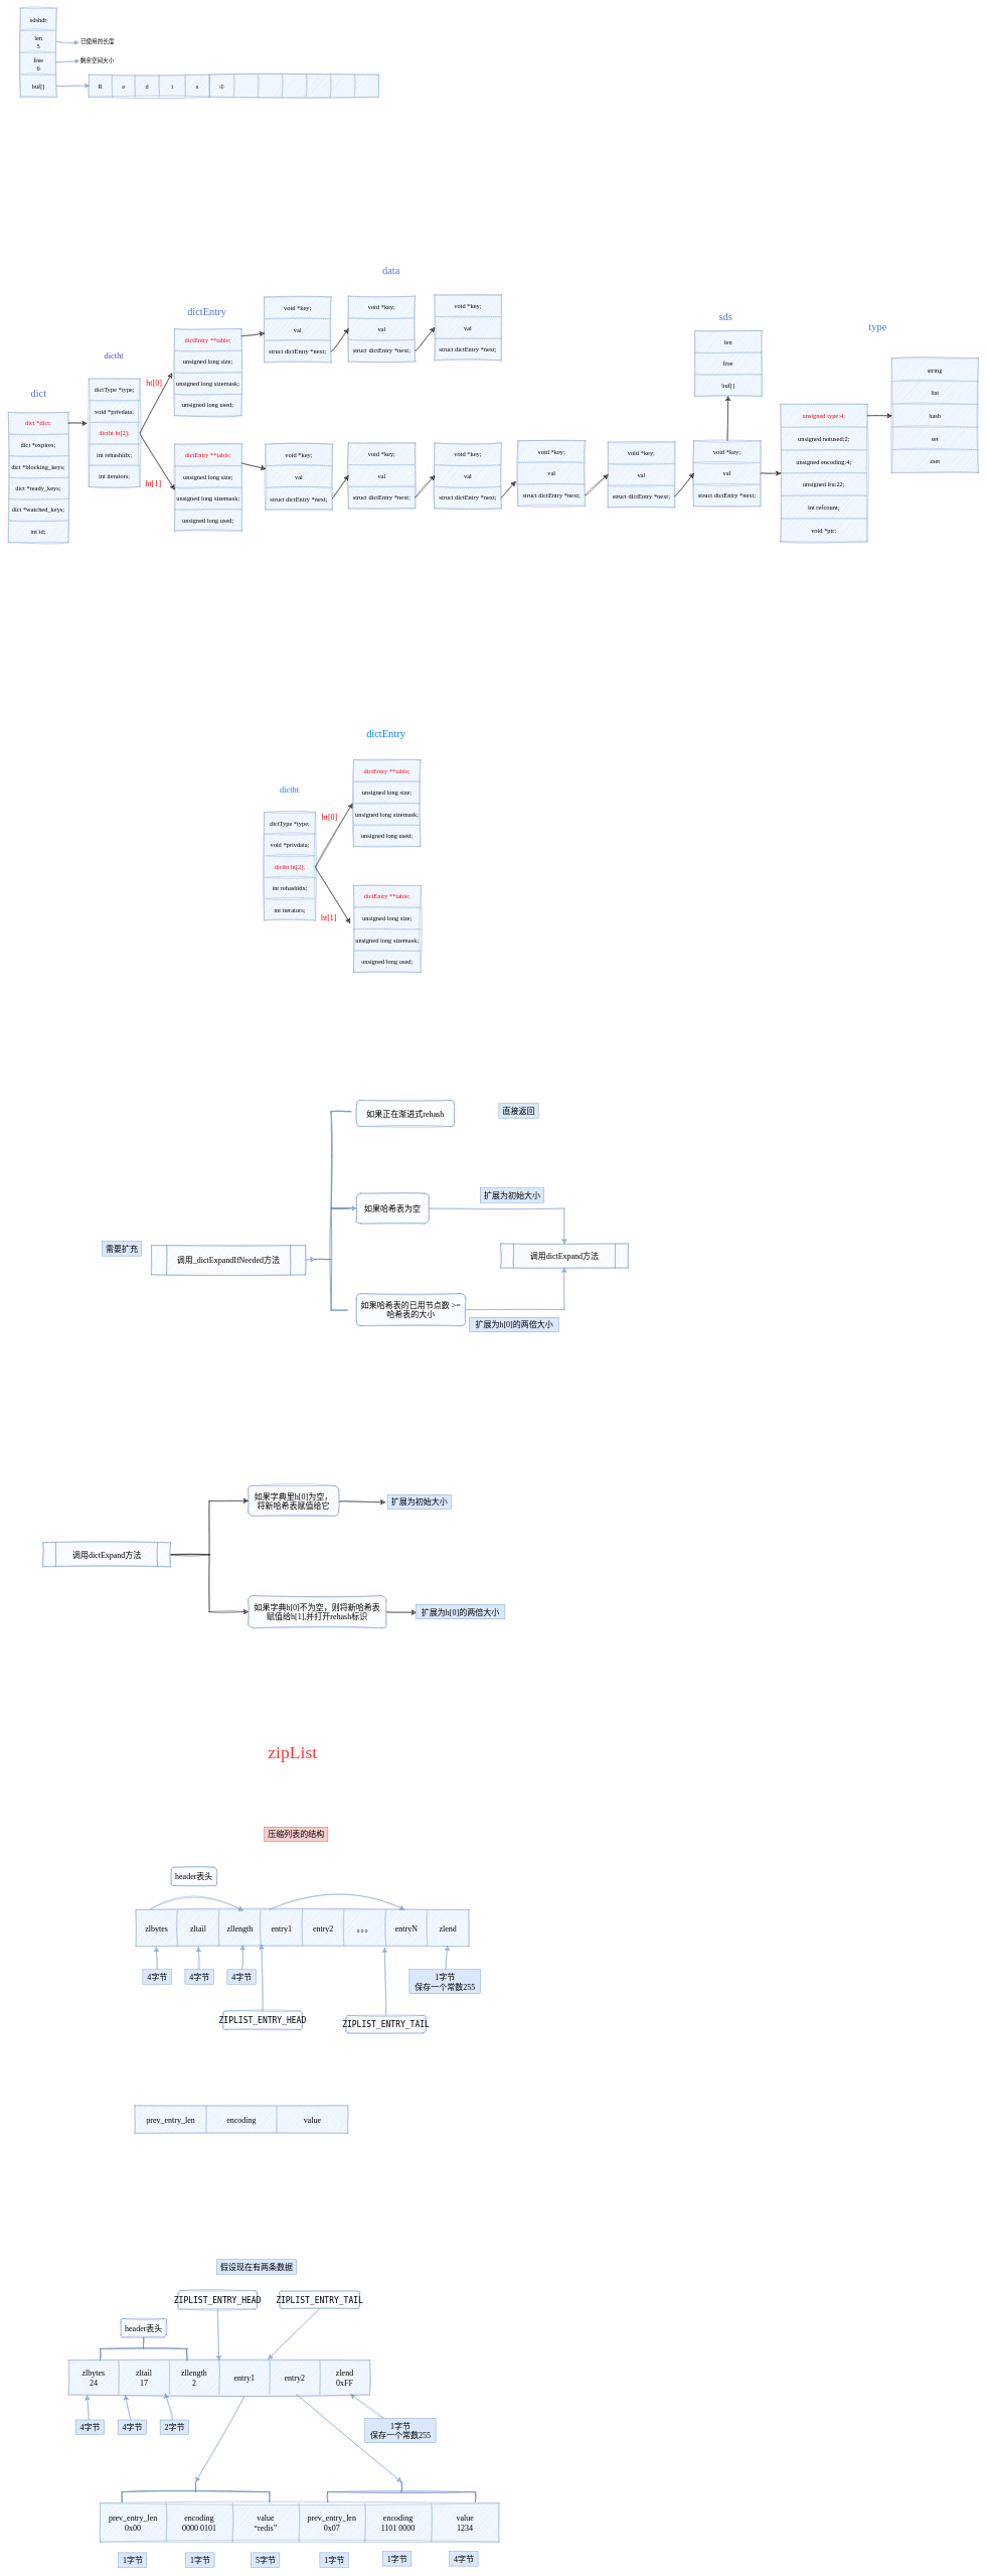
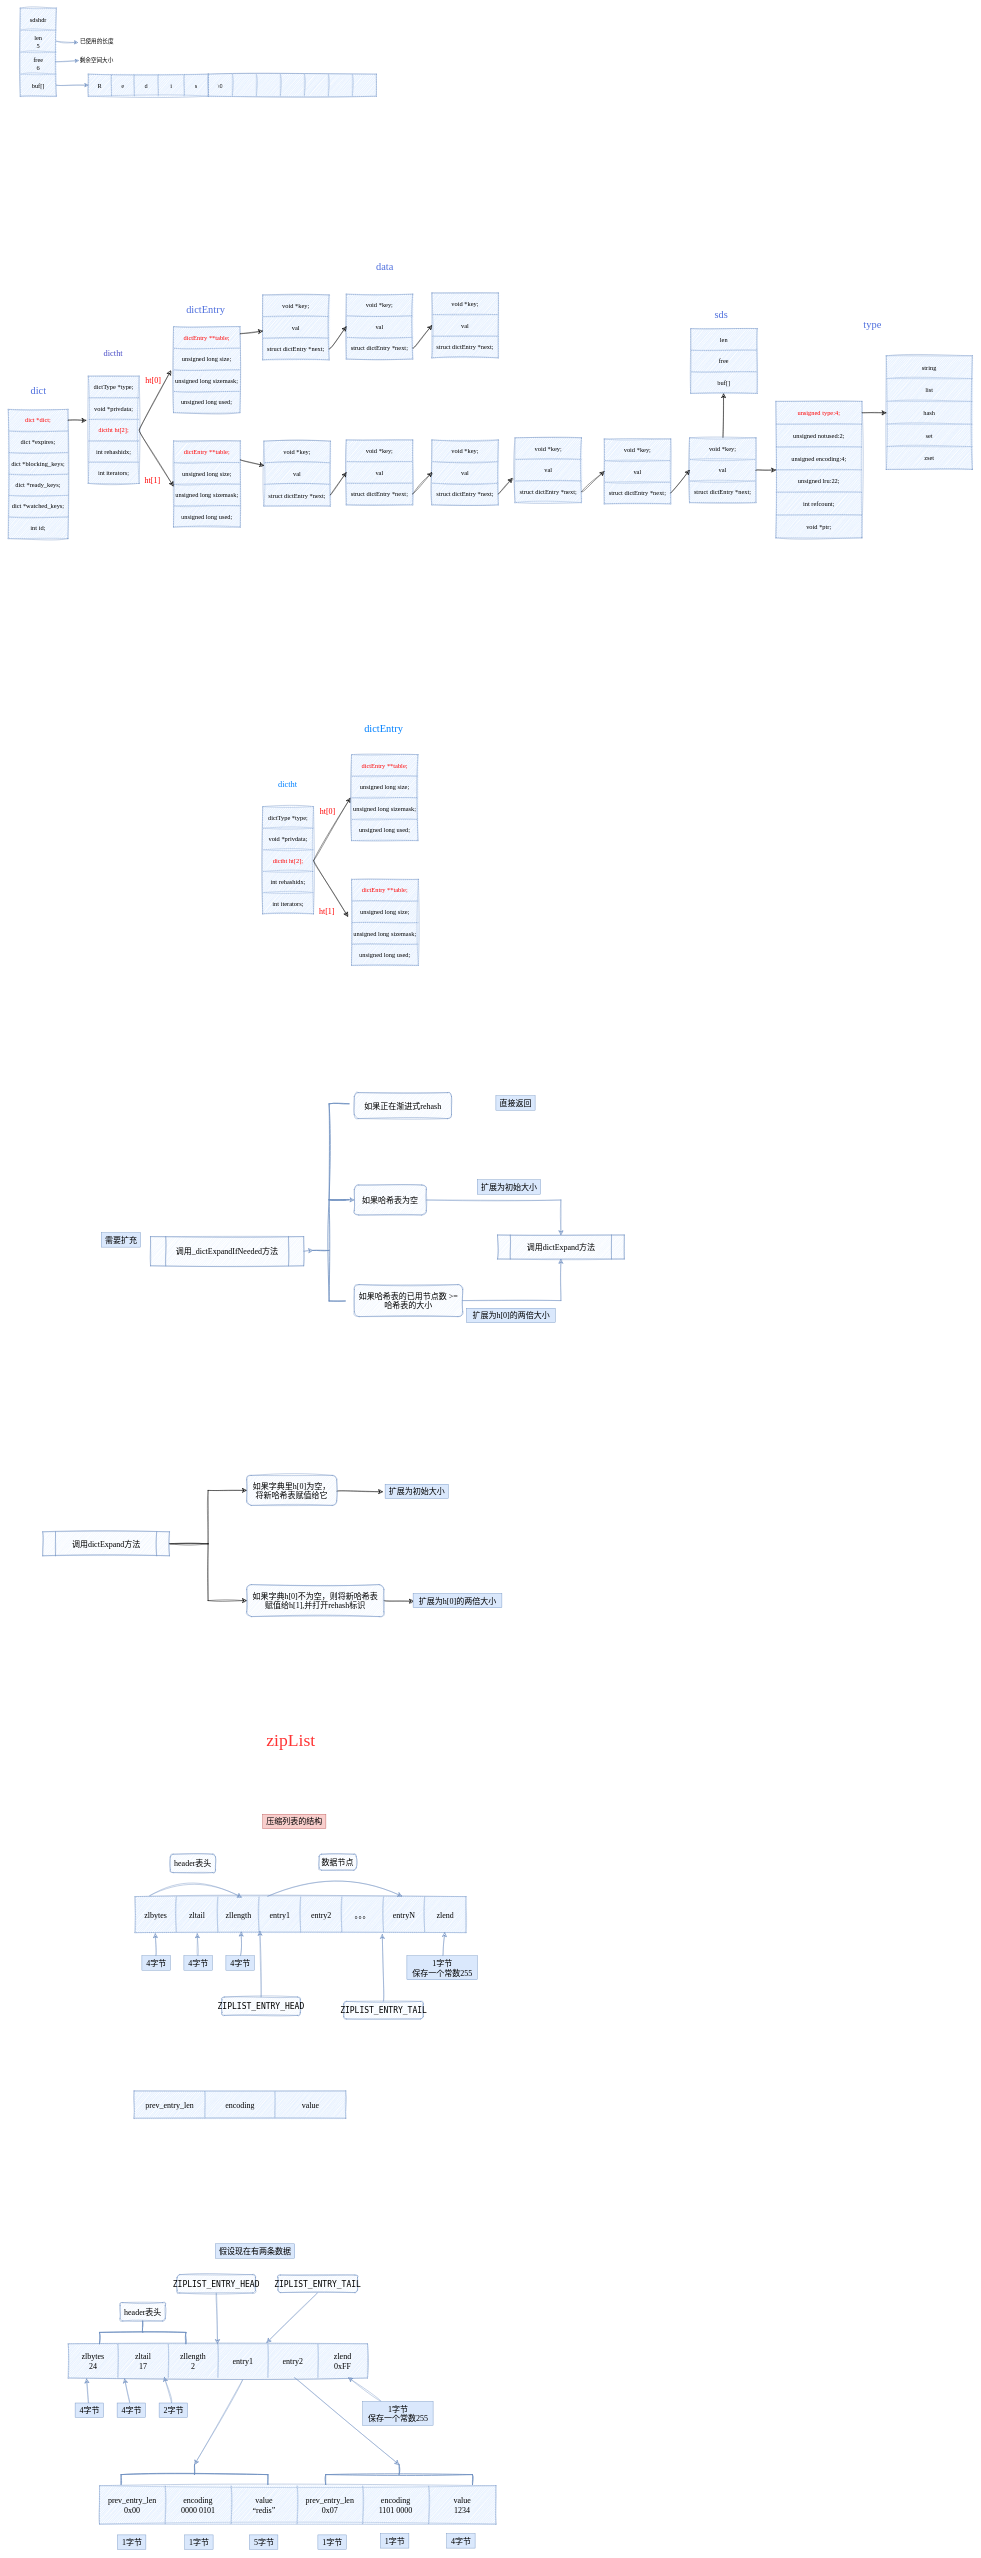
- <mxCell id="180" value="data" style="text;html=1;align=center;verticalAlign=middle;resizable=0;points=[];autosize=1;strokeColor=none;fillColor=none;fontSize=26;fontFamily=Architects Daughter;fontColor=#4f6fdd;" parent="1" vertex="1"><mxGeometry x="937" y="649" width="68" height="43" as="geometry" /></mxCell>
+ <mxCell id="180" value="data" style="text;html=1;align=center;verticalAlign=middle;resizable=0;points=[];autosize=1;strokeColor=none;fillColor=none;fontSize=26;fontFamily=Architects Daughter;fontColor=#4f6fdd;" parent="1" vertex="1"><mxGeometry x="927" y="644" width="68" height="43" as="geometry" /></mxCell>
+ <mxCell id="273" value="数据节点" style="rounded=1;whiteSpace=wrap;html=1;sketch=1;hachureGap=4;jiggle=2;curveFitting=1;fontFamily=Verdana;fontSize=20;fillColor=#dae8fc;strokeColor=#6c8ebf;" parent="1" vertex="1"><mxGeometry x="797" y="4635" width="93" height="40" as="geometry" /></mxCell>
